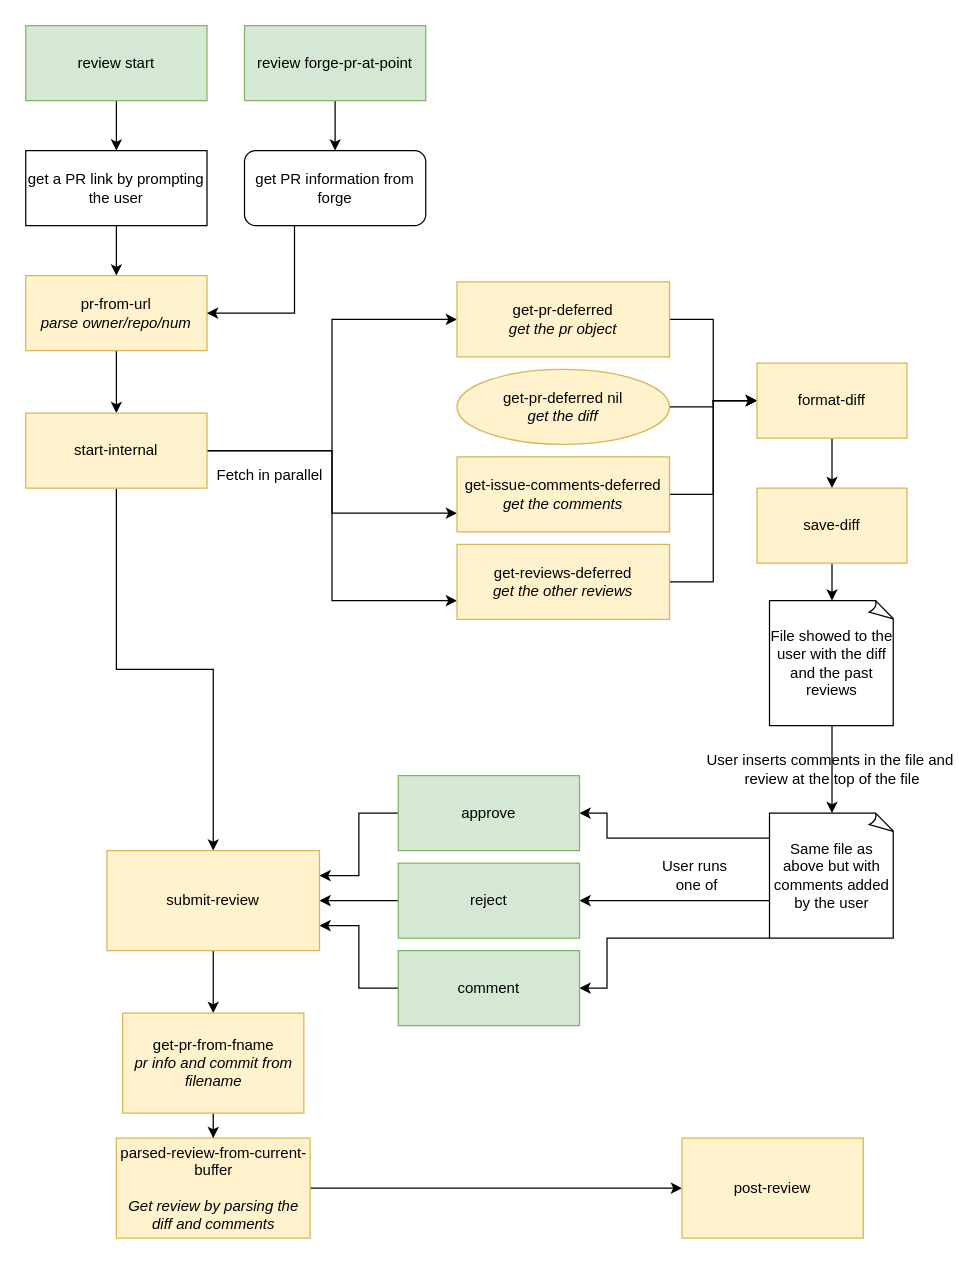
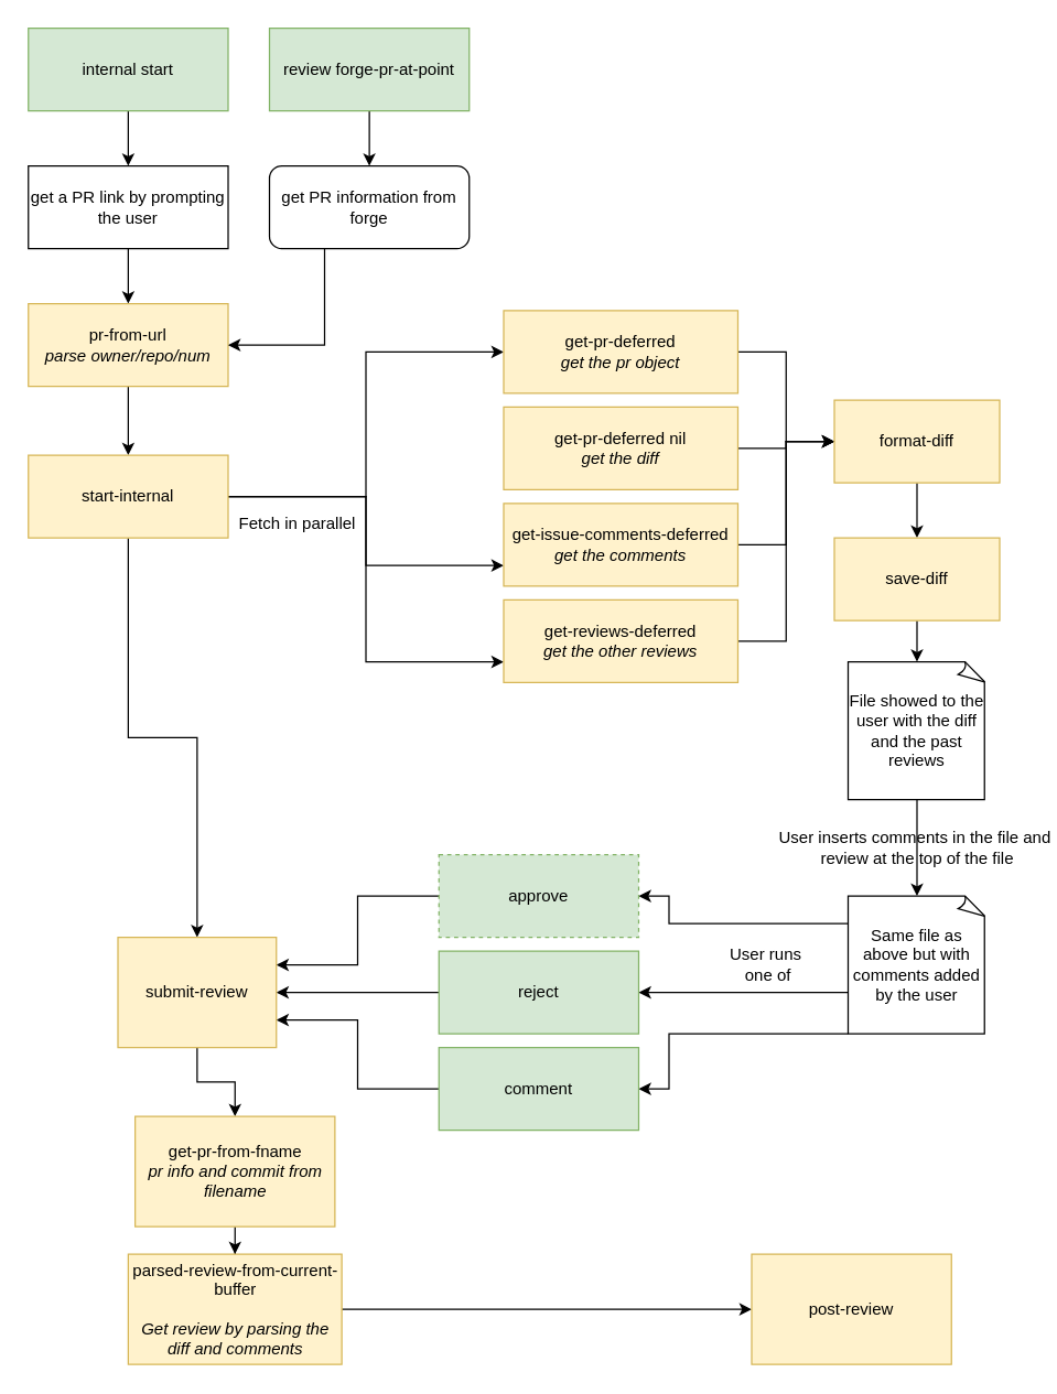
- <mxCell id="3" value="&lt;span&gt;review start&lt;/span&gt;" style="rounded=0;whiteSpace=wrap;html=1;comic=0;fontSize=12;align=center;labelBackgroundColor=none;fillColor=#d5e8d4;strokeColor=#82b366;" parent="1" vertex="1"><mxGeometry x="20" y="20" width="145" height="60" as="geometry" /></mxCell>
+ <mxCell id="3" value="&lt;span&gt;internal start&lt;/span&gt;" style="rounded=0;whiteSpace=wrap;html=1;comic=0;fontSize=12;align=center;labelBackgroundColor=none;fillColor=#d5e8d4;strokeColor=#82b366;" parent="1" vertex="1"><mxGeometry x="20" y="20" width="145" height="60" as="geometry" /></mxCell>
- <mxCell id="16" value="&lt;span style=&quot;&quot;&gt;get-pr-deferred nil&lt;/span&gt;&lt;br&gt;&lt;i&gt;get the diff&lt;/i&gt;" style="ellipse;whiteSpace=wrap;html=1;comic=0;fontSize=12;align=center;labelBackgroundColor=none;fillColor=#fff2cc;strokeColor=#d6b656;" parent="1" vertex="1"><mxGeometry x="365" y="295" width="170" height="60" as="geometry" /></mxCell>
+ <mxCell id="16" value="&lt;span style=&quot;&quot;&gt;get-pr-deferred nil&lt;/span&gt;&lt;br&gt;&lt;i&gt;get the diff&lt;/i&gt;" style="rounded=0;whiteSpace=wrap;html=1;comic=0;fontSize=12;align=center;labelBackgroundColor=none;fillColor=#fff2cc;strokeColor=#d6b656;" parent="1" vertex="1"><mxGeometry x="365" y="295" width="170" height="60" as="geometry" /></mxCell>
- <mxCell id="32" value="&lt;span style=&quot;&quot;&gt;approve&lt;/span&gt;" style="rounded=0;whiteSpace=wrap;html=1;comic=0;fontSize=12;align=center;labelBackgroundColor=none;fillColor=#d5e8d4;strokeColor=#82b366;" parent="1" vertex="1"><mxGeometry x="318" y="620" width="145" height="60" as="geometry" /></mxCell>
+ <mxCell id="32" value="&lt;span style=&quot;&quot;&gt;approve&lt;/span&gt;" style="rounded=0;whiteSpace=wrap;html=1;comic=0;fontSize=12;align=center;labelBackgroundColor=none;fillColor=#d5e8d4;strokeColor=#82b366;dashed=1;" parent="1" vertex="1"><mxGeometry x="318" y="620" width="145" height="60" as="geometry" /></mxCell>
- <mxCell id="38" value="submit-review" style="rounded=0;whiteSpace=wrap;html=1;comic=0;fontSize=12;align=center;labelBackgroundColor=none;fillColor=#fff2cc;strokeColor=#d6b656;" parent="1" vertex="1"><mxGeometry x="85" y="680" width="170" height="80" as="geometry" /></mxCell>
+ <mxCell id="38" value="submit-review" style="rounded=0;whiteSpace=wrap;html=1;comic=0;fontSize=12;align=center;labelBackgroundColor=none;fillColor=#fff2cc;strokeColor=#d6b656;" parent="1" vertex="1"><mxGeometry x="85" y="680" width="115" height="80" as="geometry" /></mxCell>
